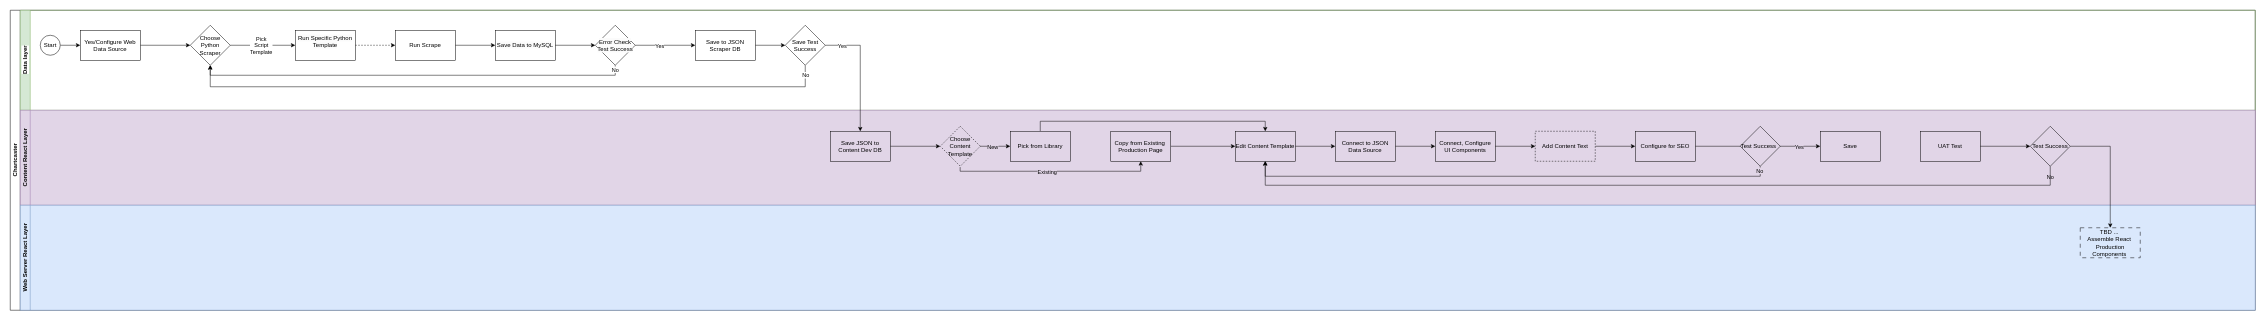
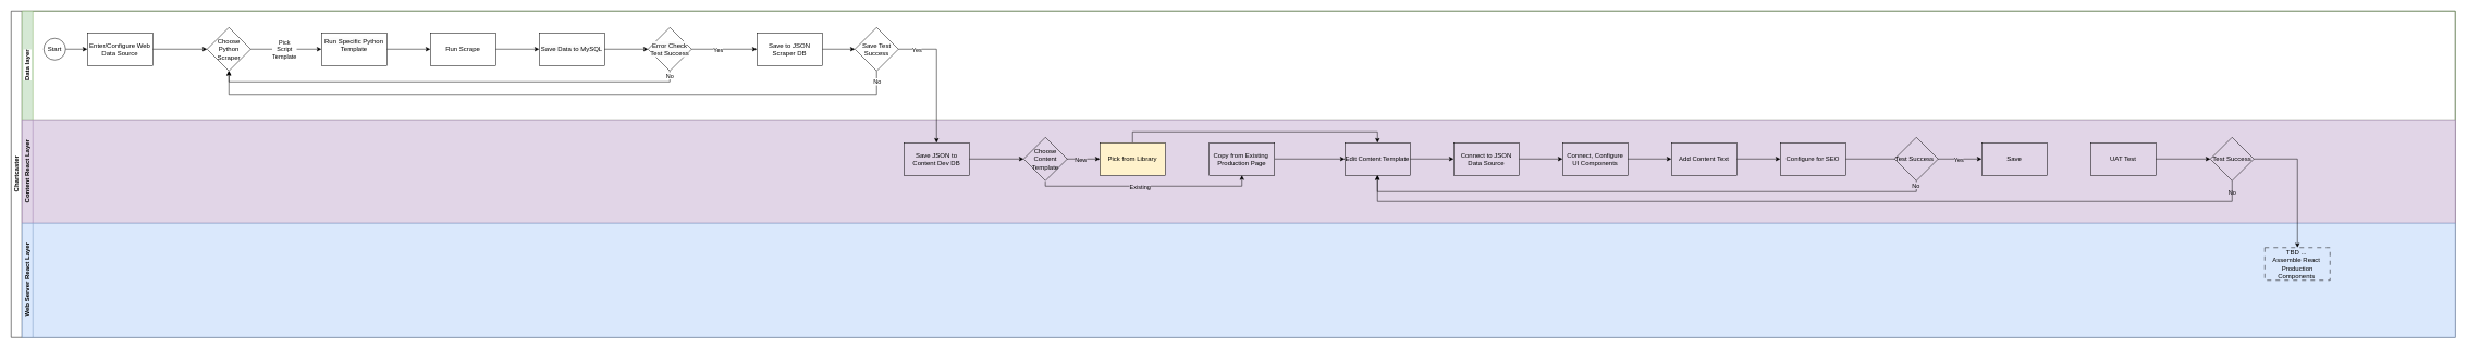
- <mxCell id="7" value="&lt;div&gt;Yes/Configure Web&lt;/div&gt;Data Source" style="whiteSpace=wrap;html=1;" vertex="1" parent="3"><mxGeometry x="120" y="40" width="120" height="60" as="geometry" /></mxCell>
+ <mxCell id="7" value="&lt;div&gt;Enter/Configure Web&lt;/div&gt;Data Source" style="whiteSpace=wrap;html=1;" vertex="1" parent="3"><mxGeometry x="120" y="40" width="120" height="60" as="geometry" /></mxCell>
- <mxCell id="11" value="" style="edgeStyle=orthogonalEdgeStyle;rounded=0;orthogonalLoop=1;jettySize=auto;html=1;flowAnimation=0;dashed=1;" edge="1" parent="3" source="12" target="14"><mxGeometry relative="1" as="geometry" /></mxCell>
+ <mxCell id="11" value="" style="edgeStyle=orthogonalEdgeStyle;rounded=0;orthogonalLoop=1;jettySize=auto;html=1;flowAnimation=0;" edge="1" parent="3" source="12" target="14"><mxGeometry relative="1" as="geometry" /></mxCell>
- <mxCell id="59" value="Choose Content Template" style="rhombus;whiteSpace=wrap;html=1;fillColor=#E1D5E7;dashed=1;" vertex="1" parent="27"><mxGeometry x="1840" y="32" width="80" height="80" as="geometry" /></mxCell>
+ <mxCell id="59" value="Choose Content Template" style="rhombus;whiteSpace=wrap;html=1;fillColor=#E1D5E7;" vertex="1" parent="27"><mxGeometry x="1840" y="32" width="80" height="80" as="geometry" /></mxCell>
- <mxCell id="47" value="Pick from Library" style="whiteSpace=wrap;html=1;fillColor=#E1D5E7;" vertex="1" parent="27"><mxGeometry x="1980" y="42" width="120" height="60" as="geometry" /></mxCell>
+ <mxCell id="47" value="Pick from Library" style="whiteSpace=wrap;html=1;fillColor=#fff2cc;" vertex="1" parent="27"><mxGeometry x="1980" y="42" width="120" height="60" as="geometry" /></mxCell>
- <mxCell id="39" value="Add Content Text" style="whiteSpace=wrap;html=1;fillColor=#E1D5E7;dashed=1;" vertex="1" parent="27"><mxGeometry x="3030" y="42" width="120" height="60" as="geometry" /></mxCell>
+ <mxCell id="39" value="Add Content Text" style="whiteSpace=wrap;html=1;fillColor=#E1D5E7;" vertex="1" parent="27"><mxGeometry x="3030" y="42" width="120" height="60" as="geometry" /></mxCell>
